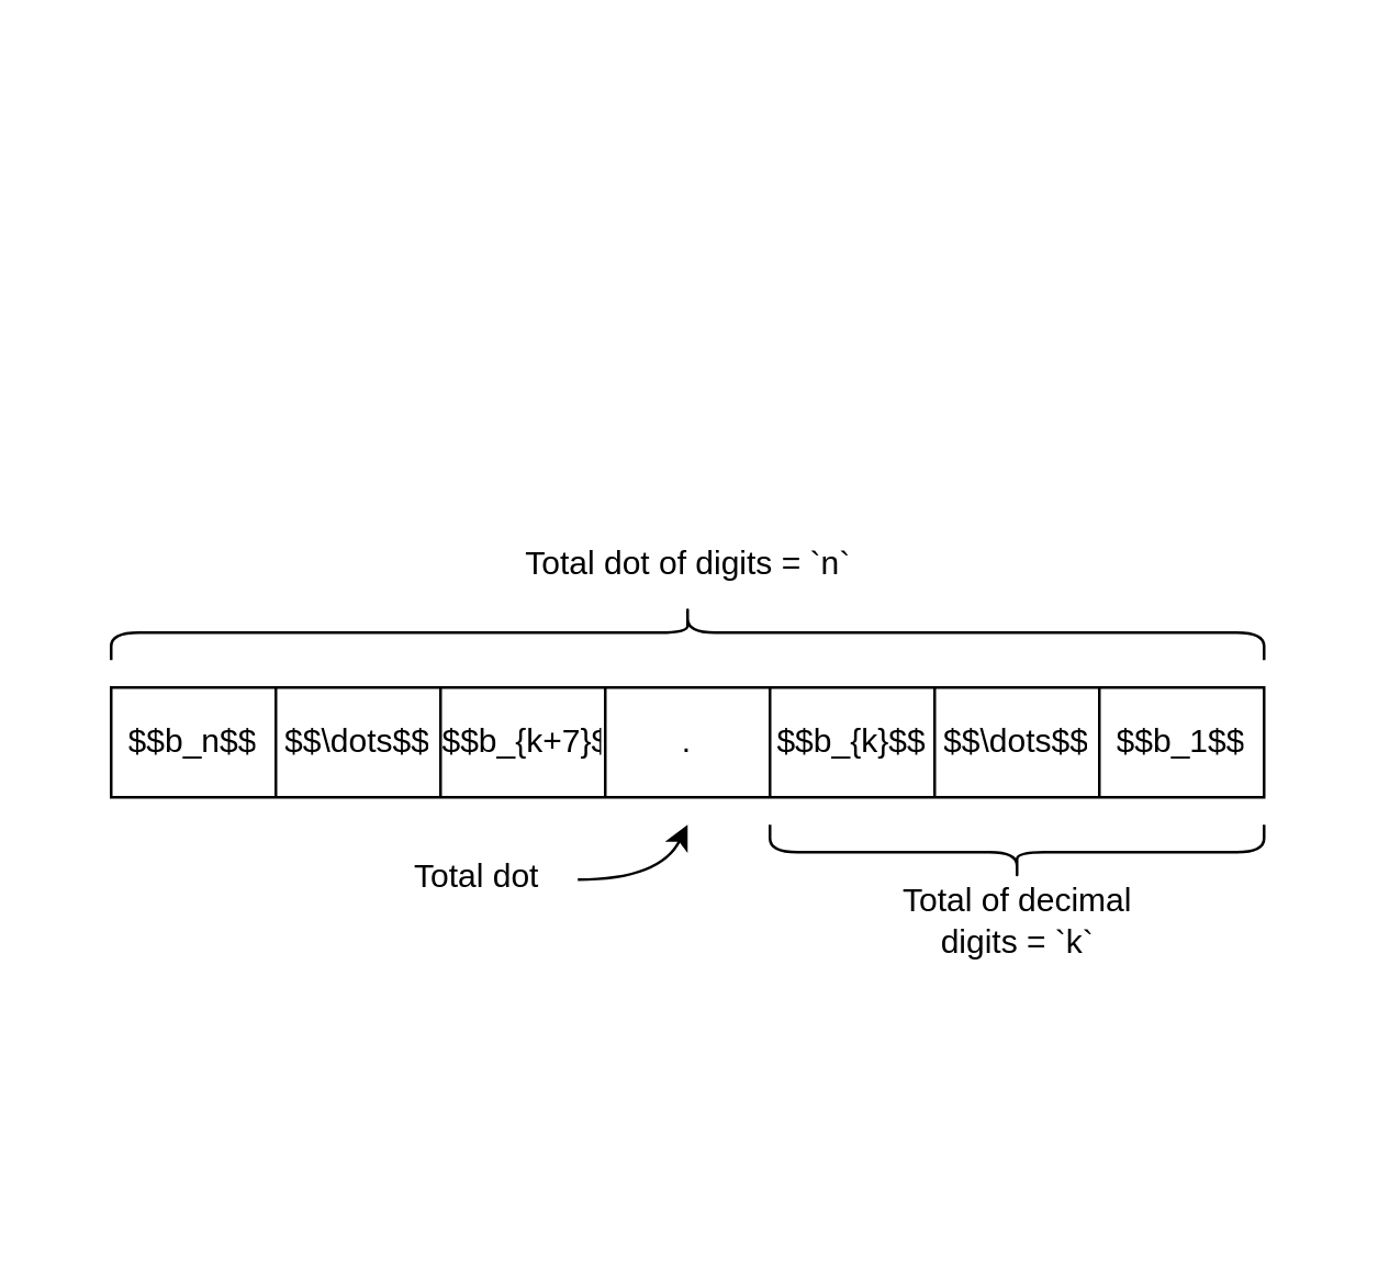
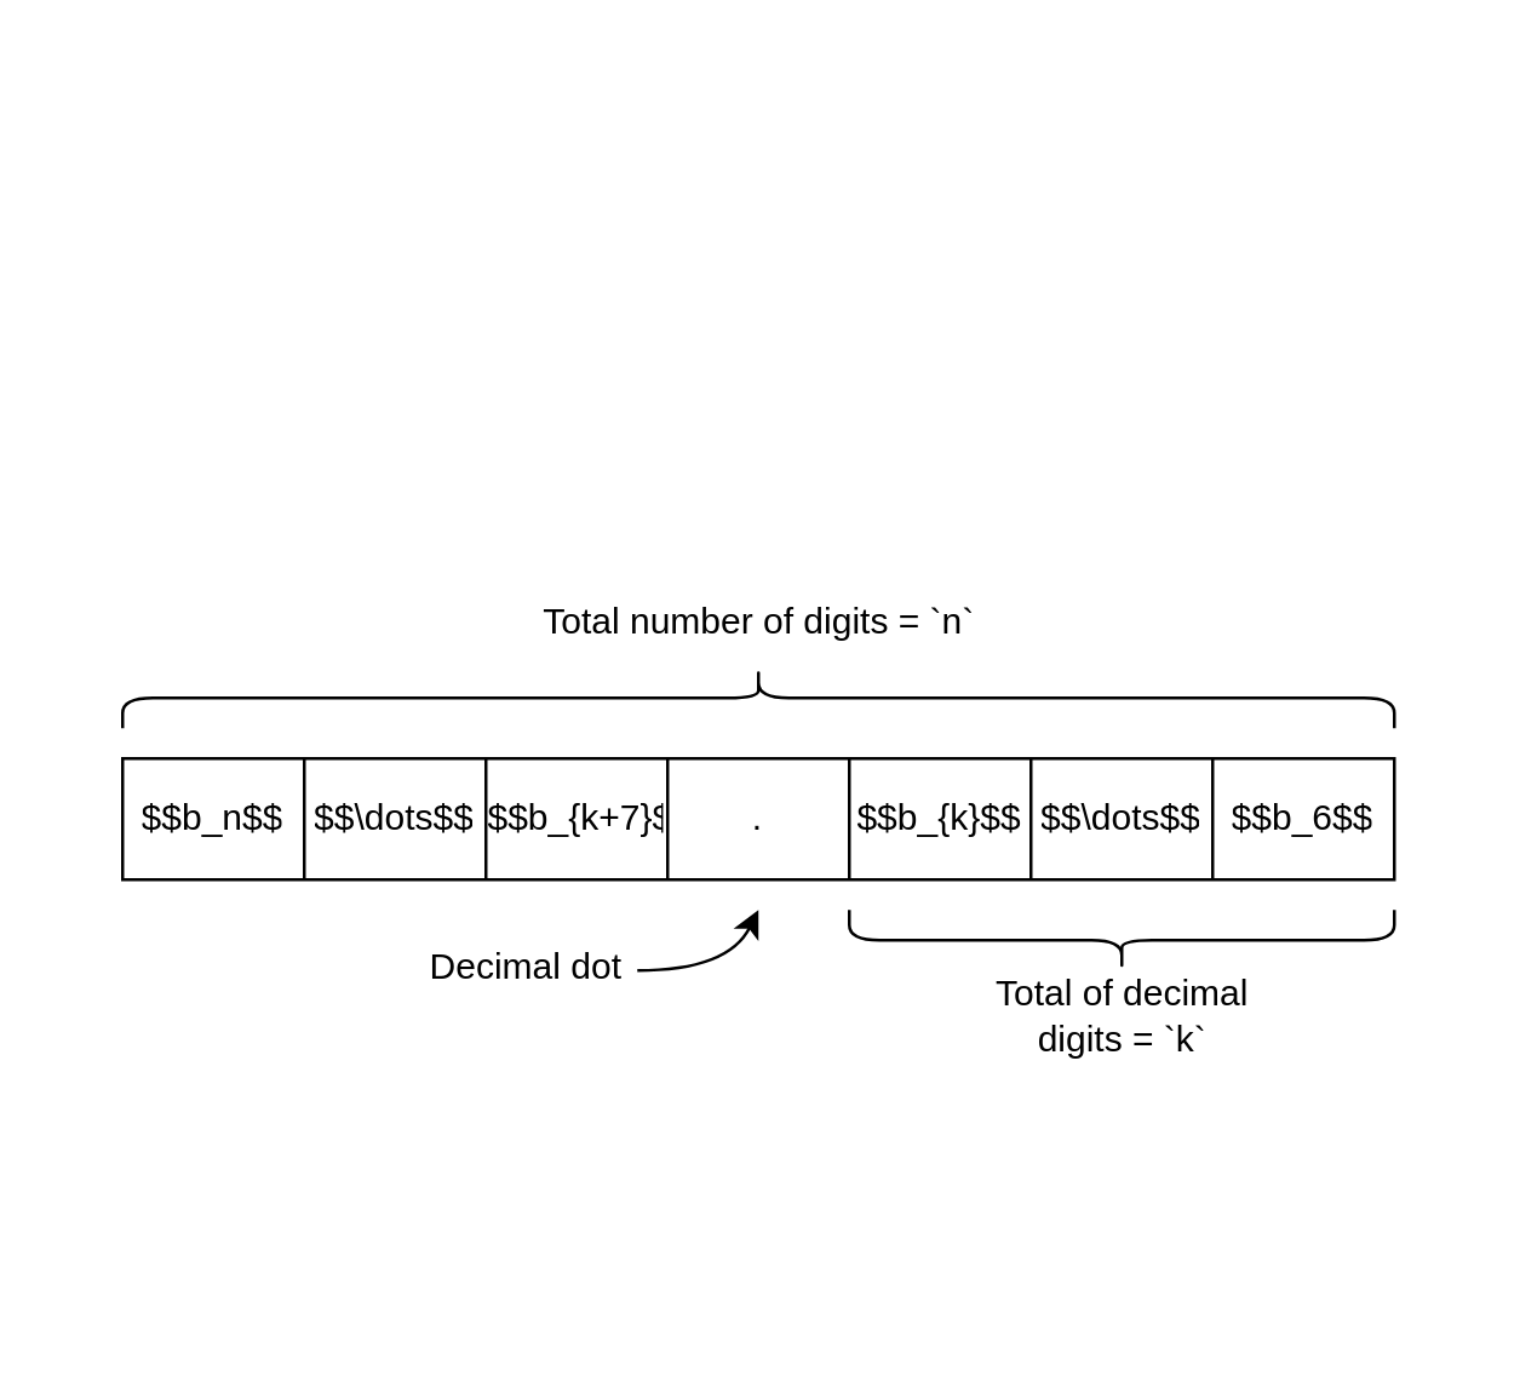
- <mxCell id="17" value="Total dot of digits = `n`" style="text;html=1;align=center;verticalAlign=middle;resizable=0;points=[];autosize=1;strokeColor=none;fillColor=none;" parent="1" vertex="1"><mxGeometry x="165" y="190" width="170" height="30" as="geometry" /></mxCell>
+ <mxCell id="17" value="Total number of digits = `n`" style="text;html=1;align=center;verticalAlign=middle;resizable=0;points=[];autosize=1;strokeColor=none;fillColor=none;" parent="1" vertex="1"><mxGeometry x="165" y="190" width="170" height="30" as="geometry" /></mxCell>
- <mxCell id="11" value="$$b_1$$" style="shape=partialRectangle;html=1;whiteSpace=wrap;connectable=0;overflow=hidden;fillColor=none;top=0;left=0;bottom=0;right=0;pointerEvents=1;" parent="4" vertex="1"><mxGeometry x="360" width="60" height="40" as="geometry"><mxRectangle width="60" height="40" as="alternateBounds" /></mxGeometry></mxCell>
+ <mxCell id="11" value="$$b_6$$" style="shape=partialRectangle;html=1;whiteSpace=wrap;connectable=0;overflow=hidden;fillColor=none;top=0;left=0;bottom=0;right=0;pointerEvents=1;" parent="4" vertex="1"><mxGeometry x="360" width="60" height="40" as="geometry"><mxRectangle width="60" height="40" as="alternateBounds" /></mxGeometry></mxCell>
- <mxCell id="13" value="Total dot" style="text;html=1;align=center;verticalAlign=middle;resizable=0;points=[];autosize=1;strokeColor=none;fillColor=none;" parent="1" vertex="1"><mxGeometry x="128" y="304" width="90" height="30" as="geometry" /></mxCell>
+ <mxCell id="13" value="Decimal dot" style="text;html=1;align=center;verticalAlign=middle;resizable=0;points=[];autosize=1;strokeColor=none;fillColor=none;" parent="1" vertex="1"><mxGeometry x="128" y="304" width="90" height="30" as="geometry" /></mxCell>
